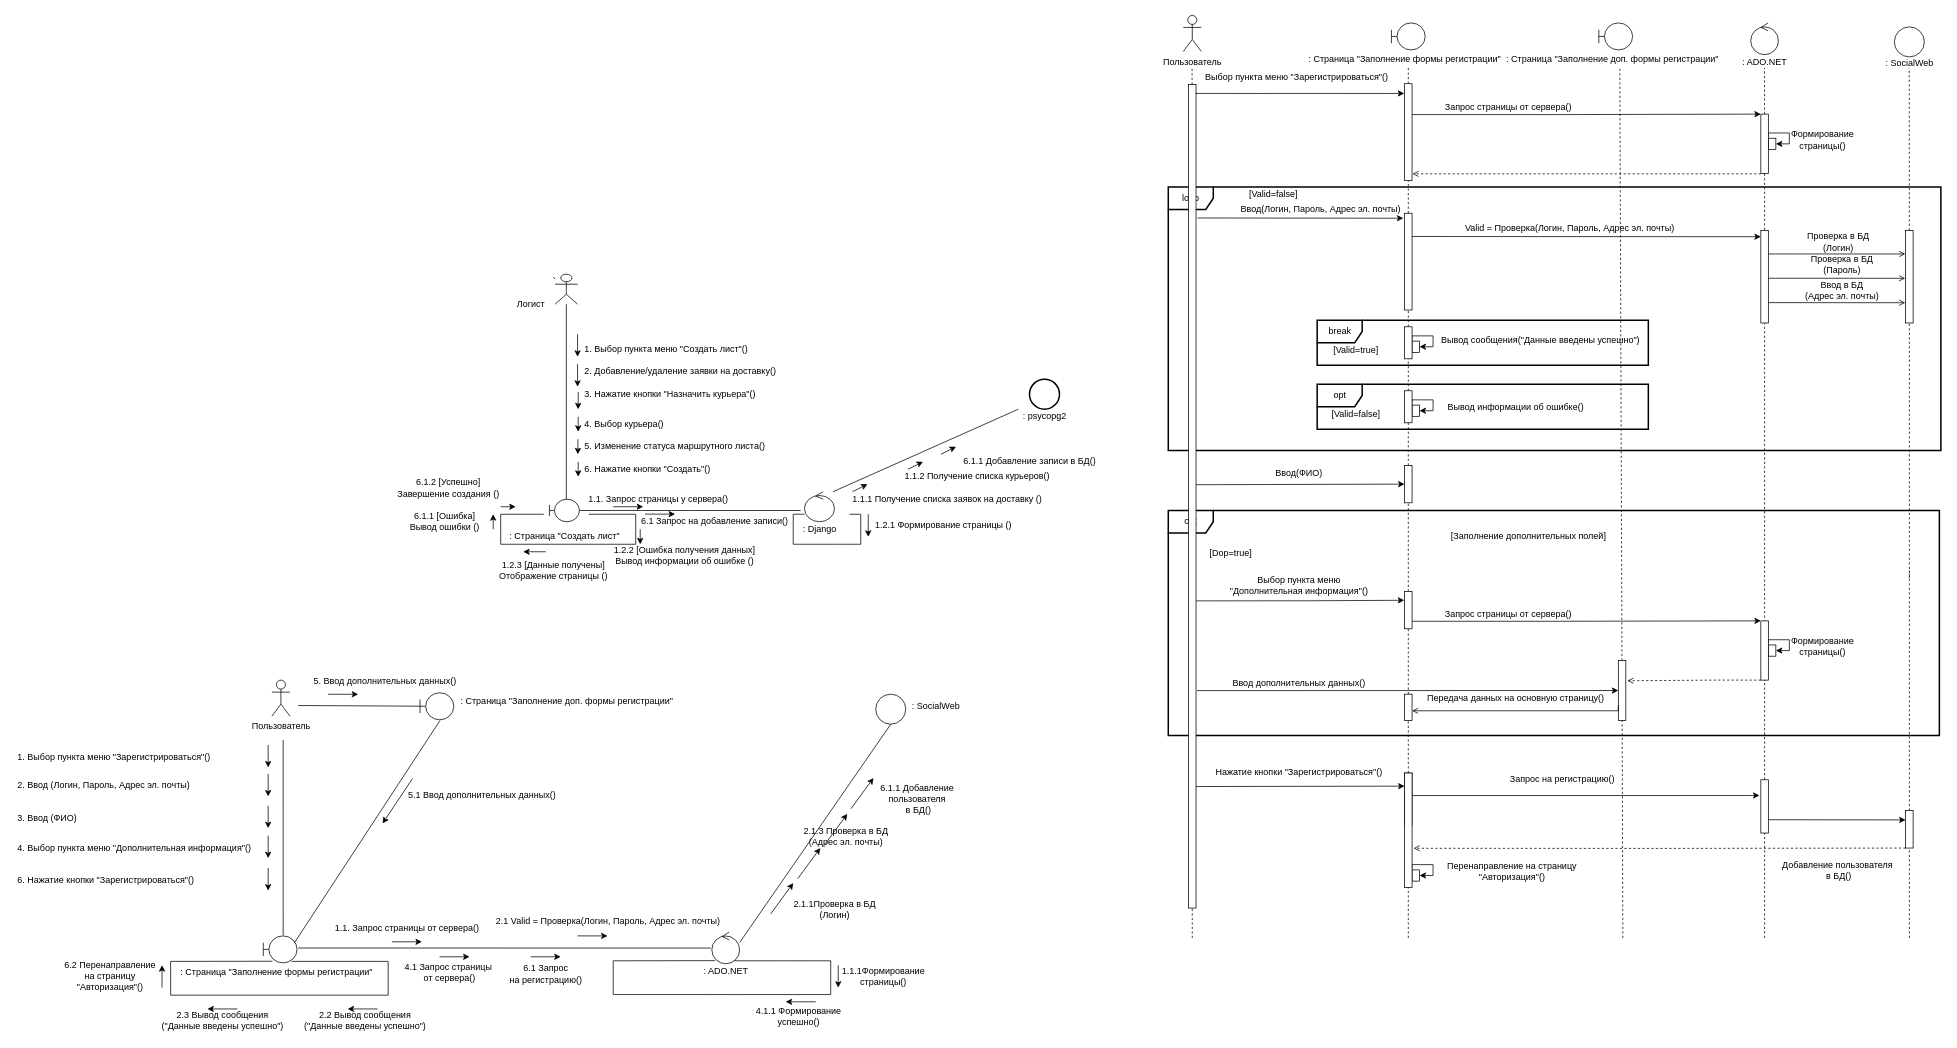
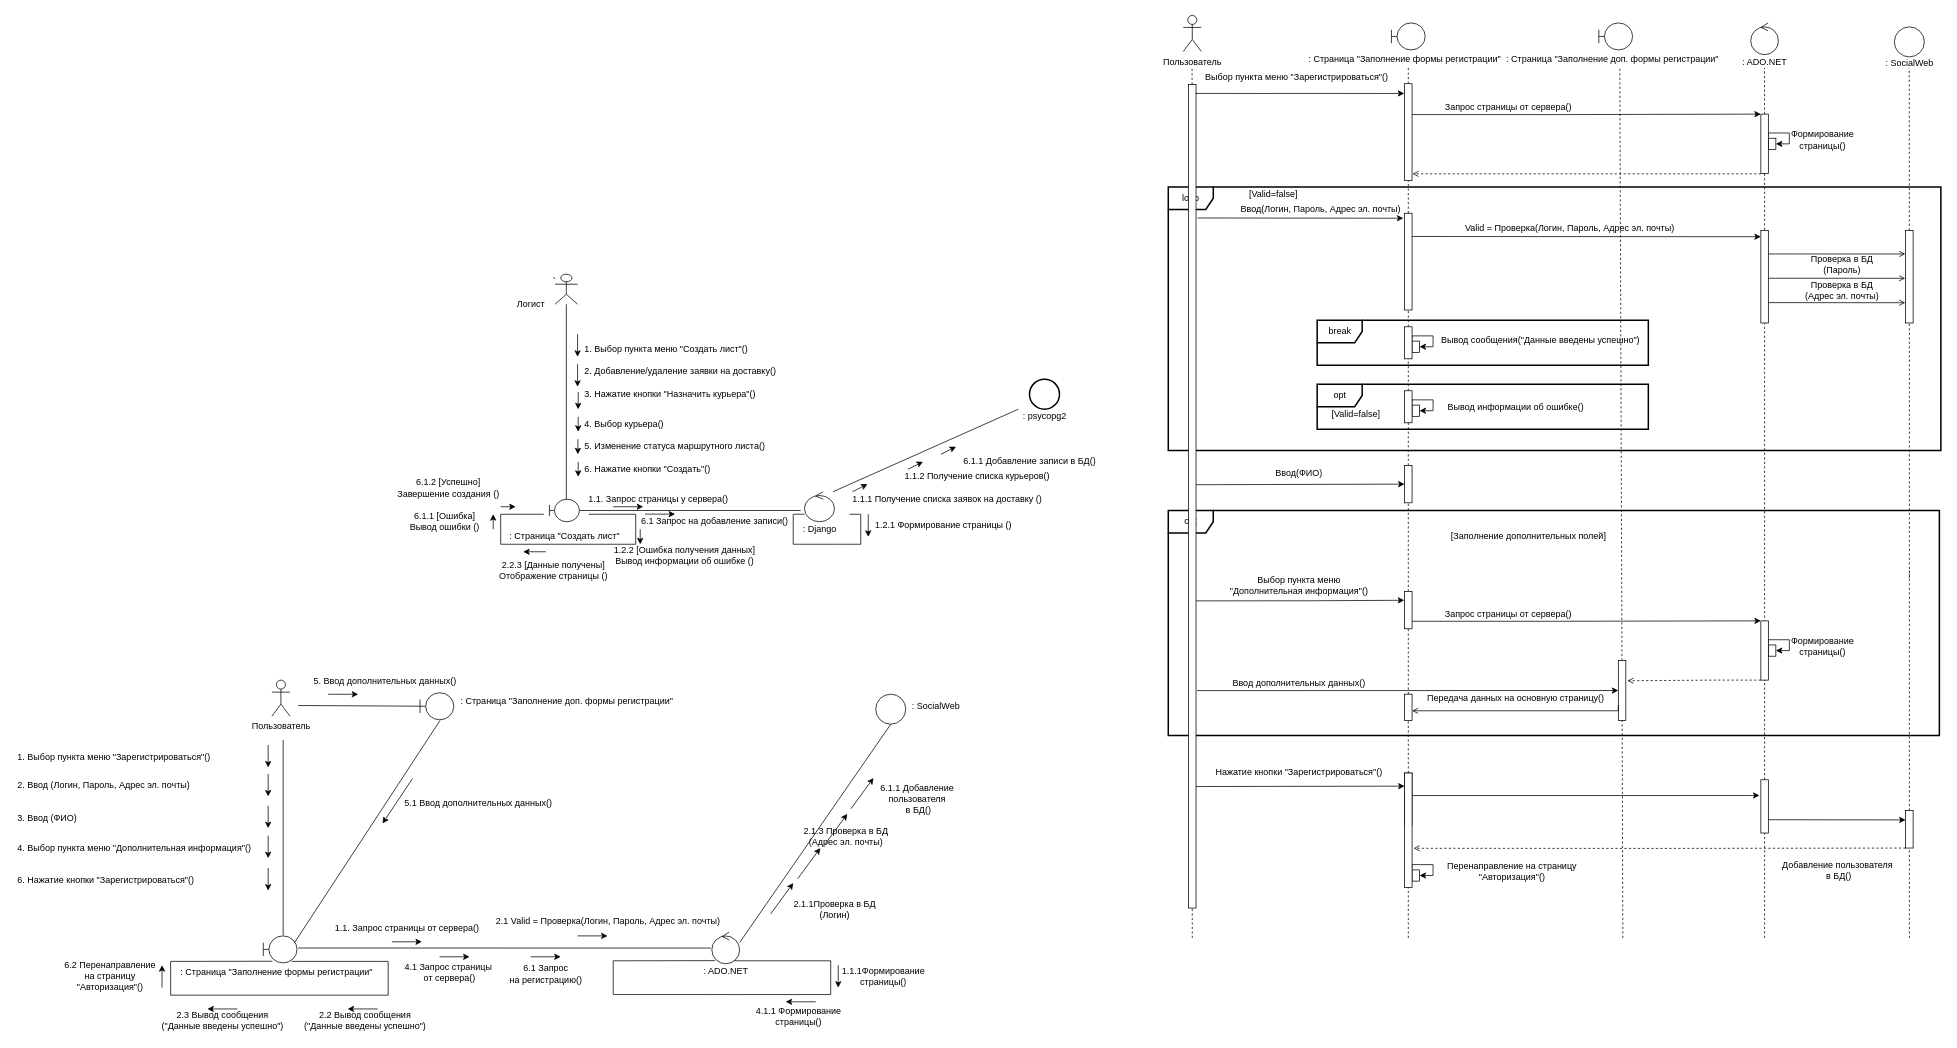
- <mxCell id="94" value="Проверка в БД&lt;br&gt;(Логин)" style="text;html=1;align=center;verticalAlign=middle;resizable=0;points=[];autosize=1;" parent="1" vertex="1"><mxGeometry x="2400" y="306.71" width="100" height="30" as="geometry" /></mxCell>
- <mxCell id="96" value="Ввод в БД&lt;br&gt;(Адрес эл. почты)" style="text;html=1;align=center;verticalAlign=middle;resizable=0;points=[];autosize=1;" parent="1" vertex="1"><mxGeometry x="2400" y="371.71" width="110" height="30" as="geometry" /></mxCell>
+ <mxCell id="96" value="Проверка в БД&lt;br&gt;(Адрес эл. почты)" style="text;html=1;align=center;verticalAlign=middle;resizable=0;points=[];autosize=1;" parent="1" vertex="1"><mxGeometry x="2400" y="371.71" width="110" height="30" as="geometry" /></mxCell>
- <mxCell id="101" value="[Valid=true]" style="text;html=1;align=center;verticalAlign=middle;resizable=0;points=[];autosize=1;" parent="1" vertex="1"><mxGeometry x="1767" y="457.42" width="80" height="20" as="geometry" /></mxCell>
- <mxCell id="117" value="[Dop=true]" style="text;html=1;align=center;verticalAlign=middle;resizable=0;points=[];autosize=1;" parent="1" vertex="1"><mxGeometry x="1605" y="726.71" width="70" height="20" as="geometry" /></mxCell>
- <mxCell id="20" value="1.2.3 [Данные получены] &lt;br&gt;Отображение страницы ()" style="text;html=1;align=center;verticalAlign=middle;resizable=0;points=[];autosize=1;" parent="1" vertex="1"><mxGeometry x="657" y="745" width="160" height="30" as="geometry" /></mxCell>
+ <mxCell id="20" value="2.2.3 [Данные получены] &lt;br&gt;Отображение страницы ()" style="text;html=1;align=center;verticalAlign=middle;resizable=0;points=[];autosize=1;" parent="1" vertex="1"><mxGeometry x="657" y="745" width="160" height="30" as="geometry" /></mxCell>
- <mxCell id="136" value="Запрос на регистрацию()" style="text;html=1;align=center;verticalAlign=middle;resizable=0;points=[];autosize=1;" parent="1" vertex="1"><mxGeometry x="2007" y="1027.64" width="150" height="20" as="geometry" /></mxCell>
- <mxCell id="189" value="5.1 Ввод дополнительных данных()" style="text;html=1;align=left;verticalAlign=middle;resizable=0;points=[];autosize=1;" parent="1" vertex="1"><mxGeometry x="542" y="1050.18" width="210" height="20" as="geometry" /></mxCell>
+ <mxCell id="189" value="5.1 Ввод дополнительных данных()" style="text;html=1;align=left;verticalAlign=middle;resizable=0;points=[];autosize=1;" parent="1" vertex="1"><mxGeometry x="537" y="1060.18" width="210" height="20" as="geometry" /></mxCell>
- <mxCell id="205" value="4.1.1 Формирование&lt;br&gt;успешно()" style="text;html=1;align=center;verticalAlign=middle;resizable=0;points=[];autosize=1;" parent="1" vertex="1"><mxGeometry x="999" y="1340" width="130" height="30" as="geometry" /></mxCell>
+ <mxCell id="205" value="4.1.1 Формирование&lt;br&gt;страницы()" style="text;html=1;align=center;verticalAlign=middle;resizable=0;points=[];autosize=1;" parent="1" vertex="1"><mxGeometry x="999" y="1340" width="130" height="30" as="geometry" /></mxCell>
